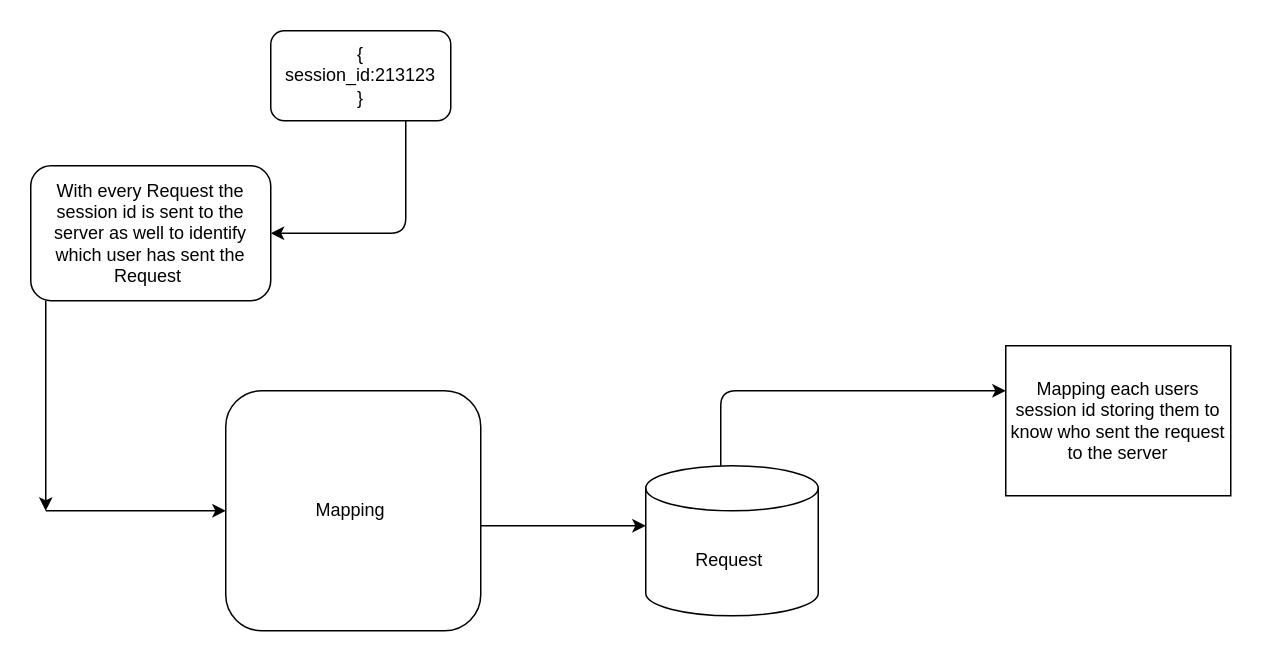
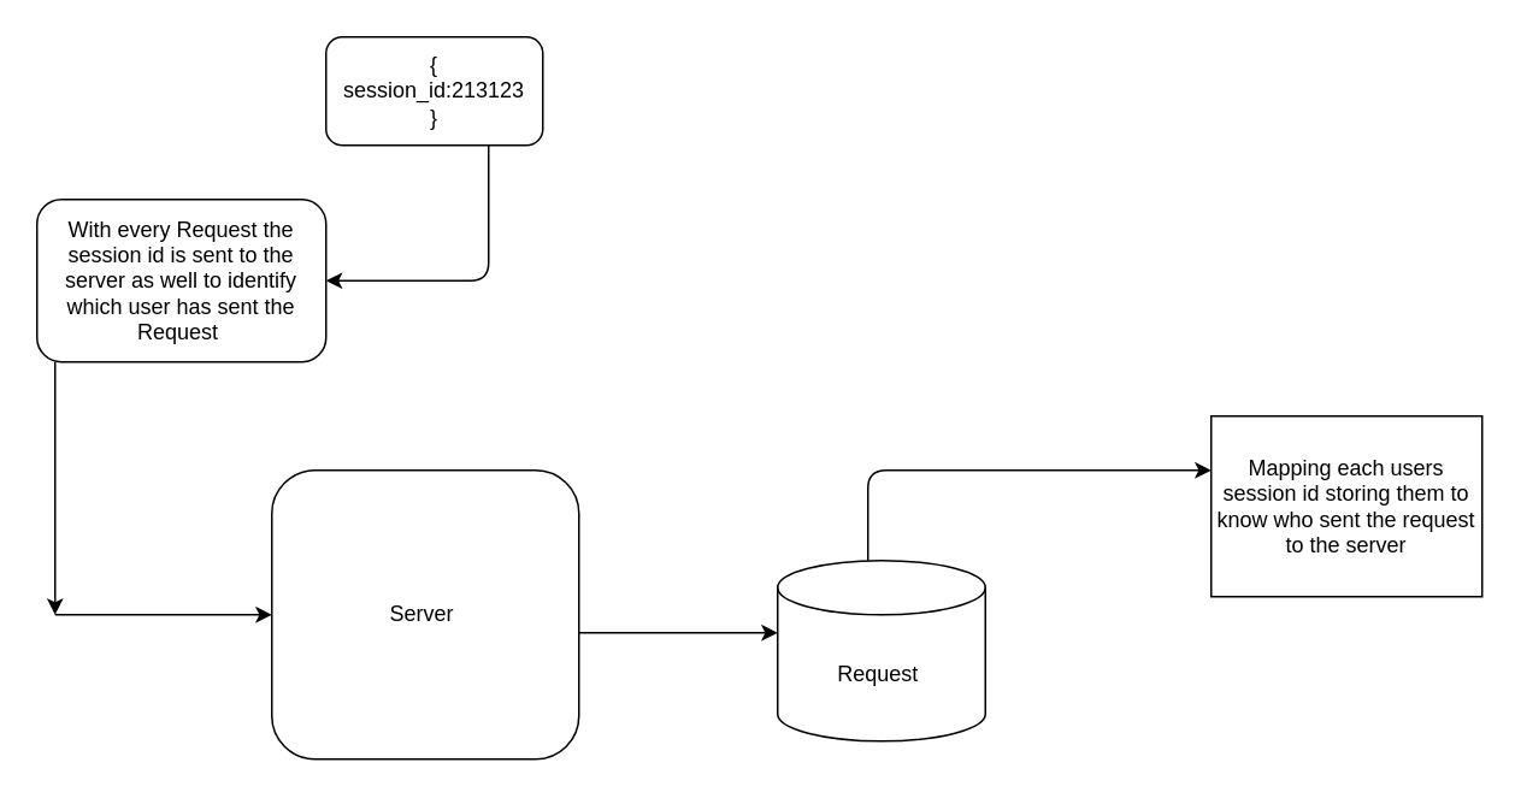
- <mxCell id="2" value="Mapping&amp;nbsp;" style="rounded=1;whiteSpace=wrap;html=1;" parent="1" vertex="1"><mxGeometry x="150" y="260" width="170" height="160" as="geometry" /></mxCell>
+ <mxCell id="2" value="Server&amp;nbsp;" style="rounded=1;whiteSpace=wrap;html=1;" parent="1" vertex="1"><mxGeometry x="150" y="260" width="170" height="160" as="geometry" /></mxCell>
